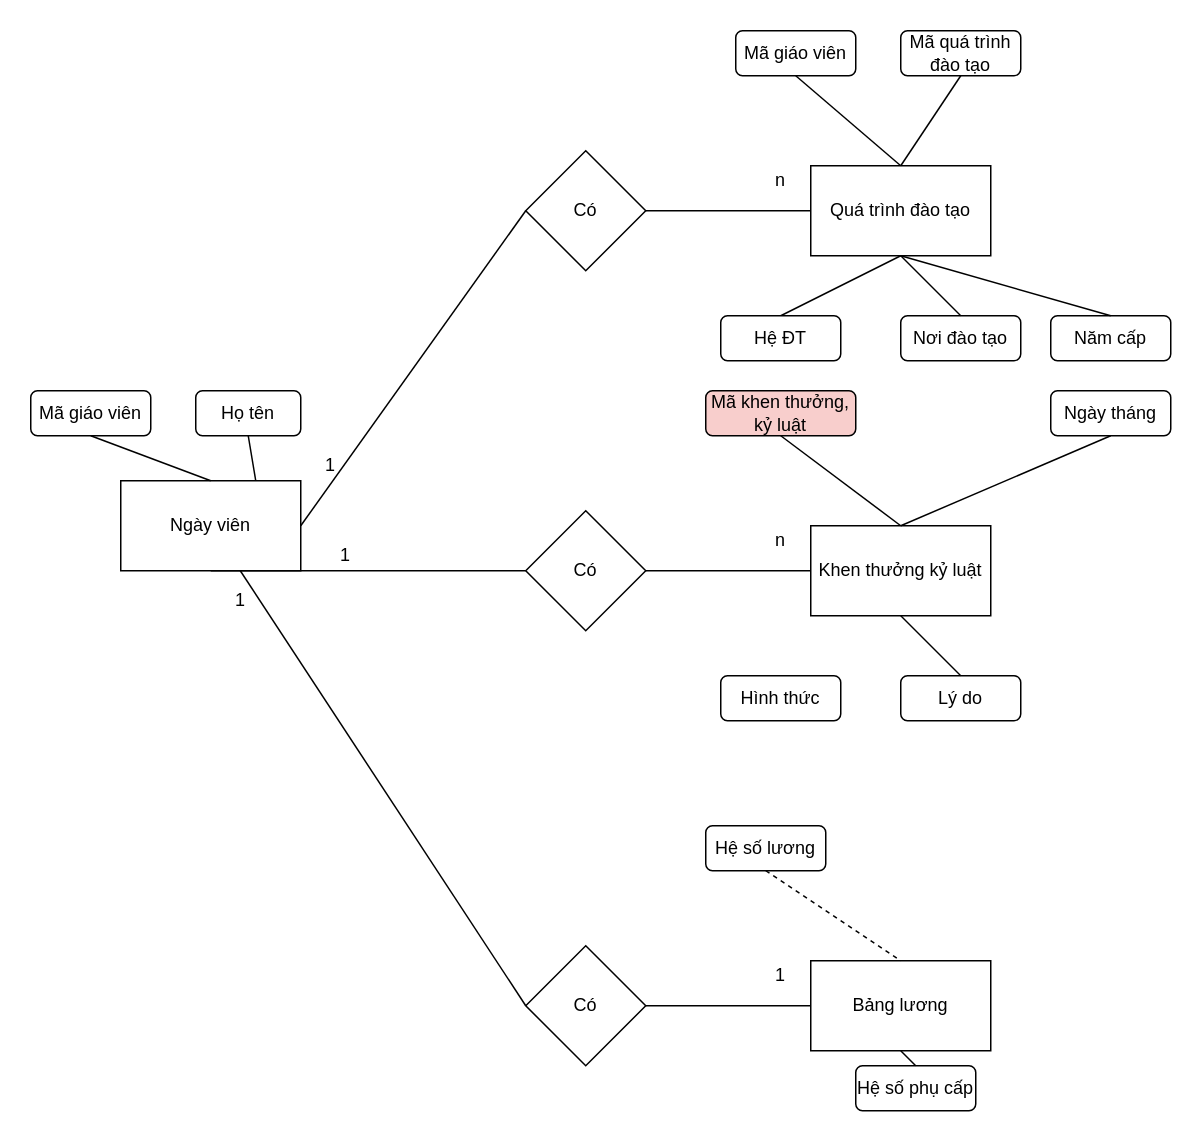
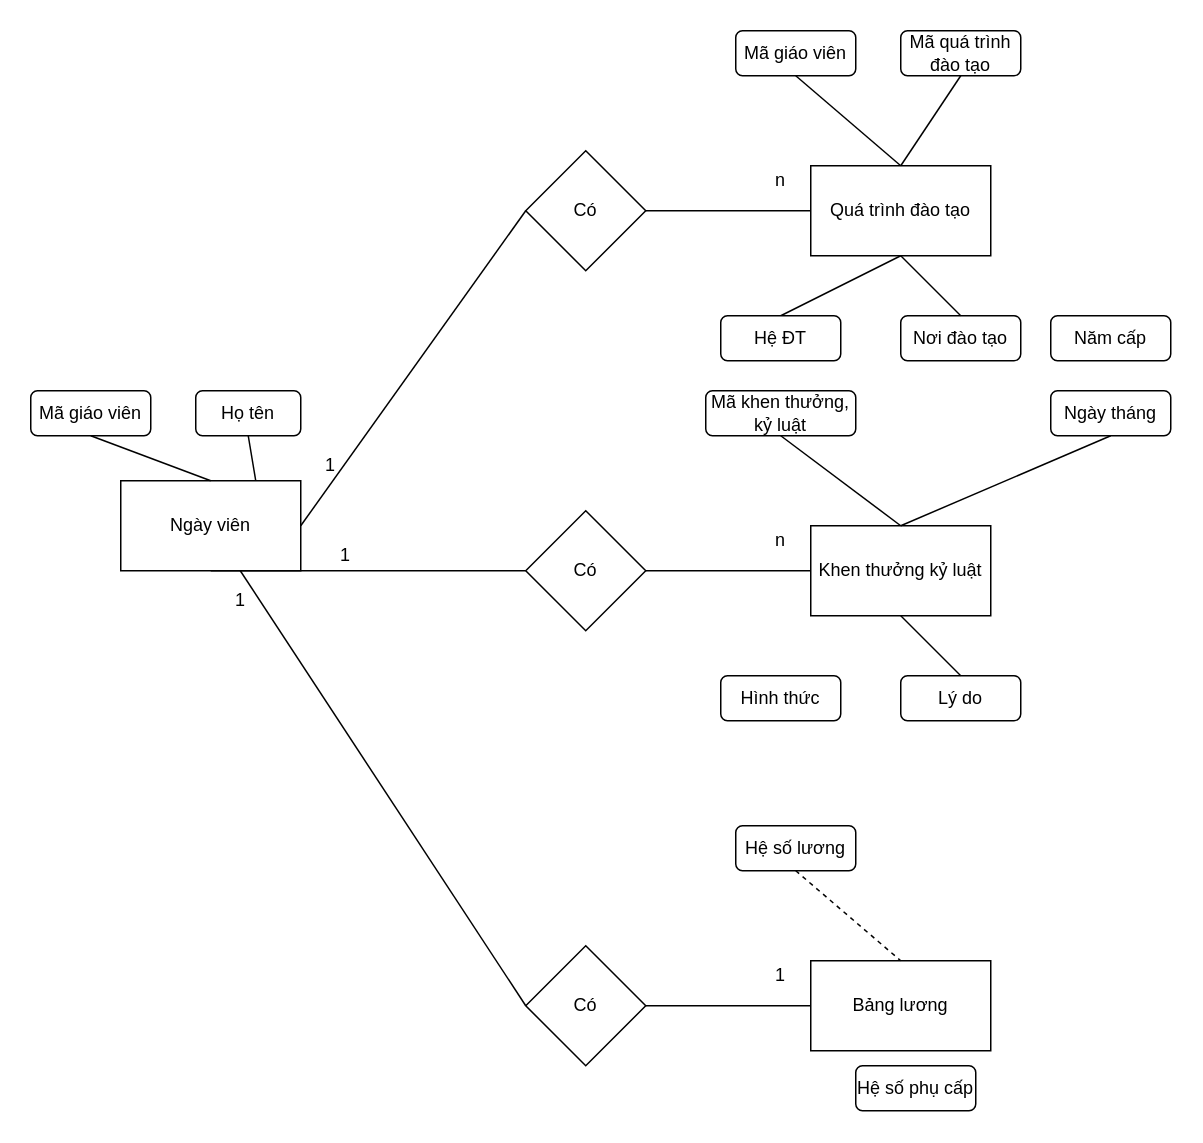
- <mxCell id="44" value="" style="endArrow=none;html=1;exitX=0.5;exitY=0;exitDx=0;exitDy=0;entryX=0.5;entryY=1;entryDx=0;entryDy=0;" parent="1" source="43" target="3" edge="1"><mxGeometry width="50" height="50" relative="1" as="geometry"><mxPoint x="710" y="200" as="sourcePoint" /><mxPoint x="760" y="150" as="targetPoint" /></mxGeometry></mxCell>
- <mxCell id="21" value="Mã khen thưởng, kỷ luật" style="rounded=1;whiteSpace=wrap;html=1;fillColor=#f8cecc;" parent="1" vertex="1"><mxGeometry x="470" y="260" width="100" height="30" as="geometry" /></mxCell>
+ <mxCell id="21" value="Mã khen thưởng, kỷ luật" style="rounded=1;whiteSpace=wrap;html=1;" parent="1" vertex="1"><mxGeometry x="470" y="260" width="100" height="30" as="geometry" /></mxCell>
- <mxCell id="32" value="Hệ số lương" style="rounded=1;whiteSpace=wrap;html=1;" parent="1" vertex="1"><mxGeometry x="470" y="550" width="80" height="30" as="geometry" /></mxCell>
+ <mxCell id="32" value="Hệ số lương" style="rounded=1;whiteSpace=wrap;html=1;" parent="1" vertex="1"><mxGeometry x="490" y="550" width="80" height="30" as="geometry" /></mxCell>
- <mxCell id="34" value="" style="endArrow=none;html=1;exitX=0.5;exitY=0;exitDx=0;exitDy=0;entryX=0.5;entryY=1;entryDx=0;entryDy=0;" parent="1" source="33" target="31" edge="1"><mxGeometry width="50" height="50" relative="1" as="geometry"><mxPoint x="450" y="810" as="sourcePoint" /><mxPoint x="500" y="760" as="targetPoint" /></mxGeometry></mxCell>
